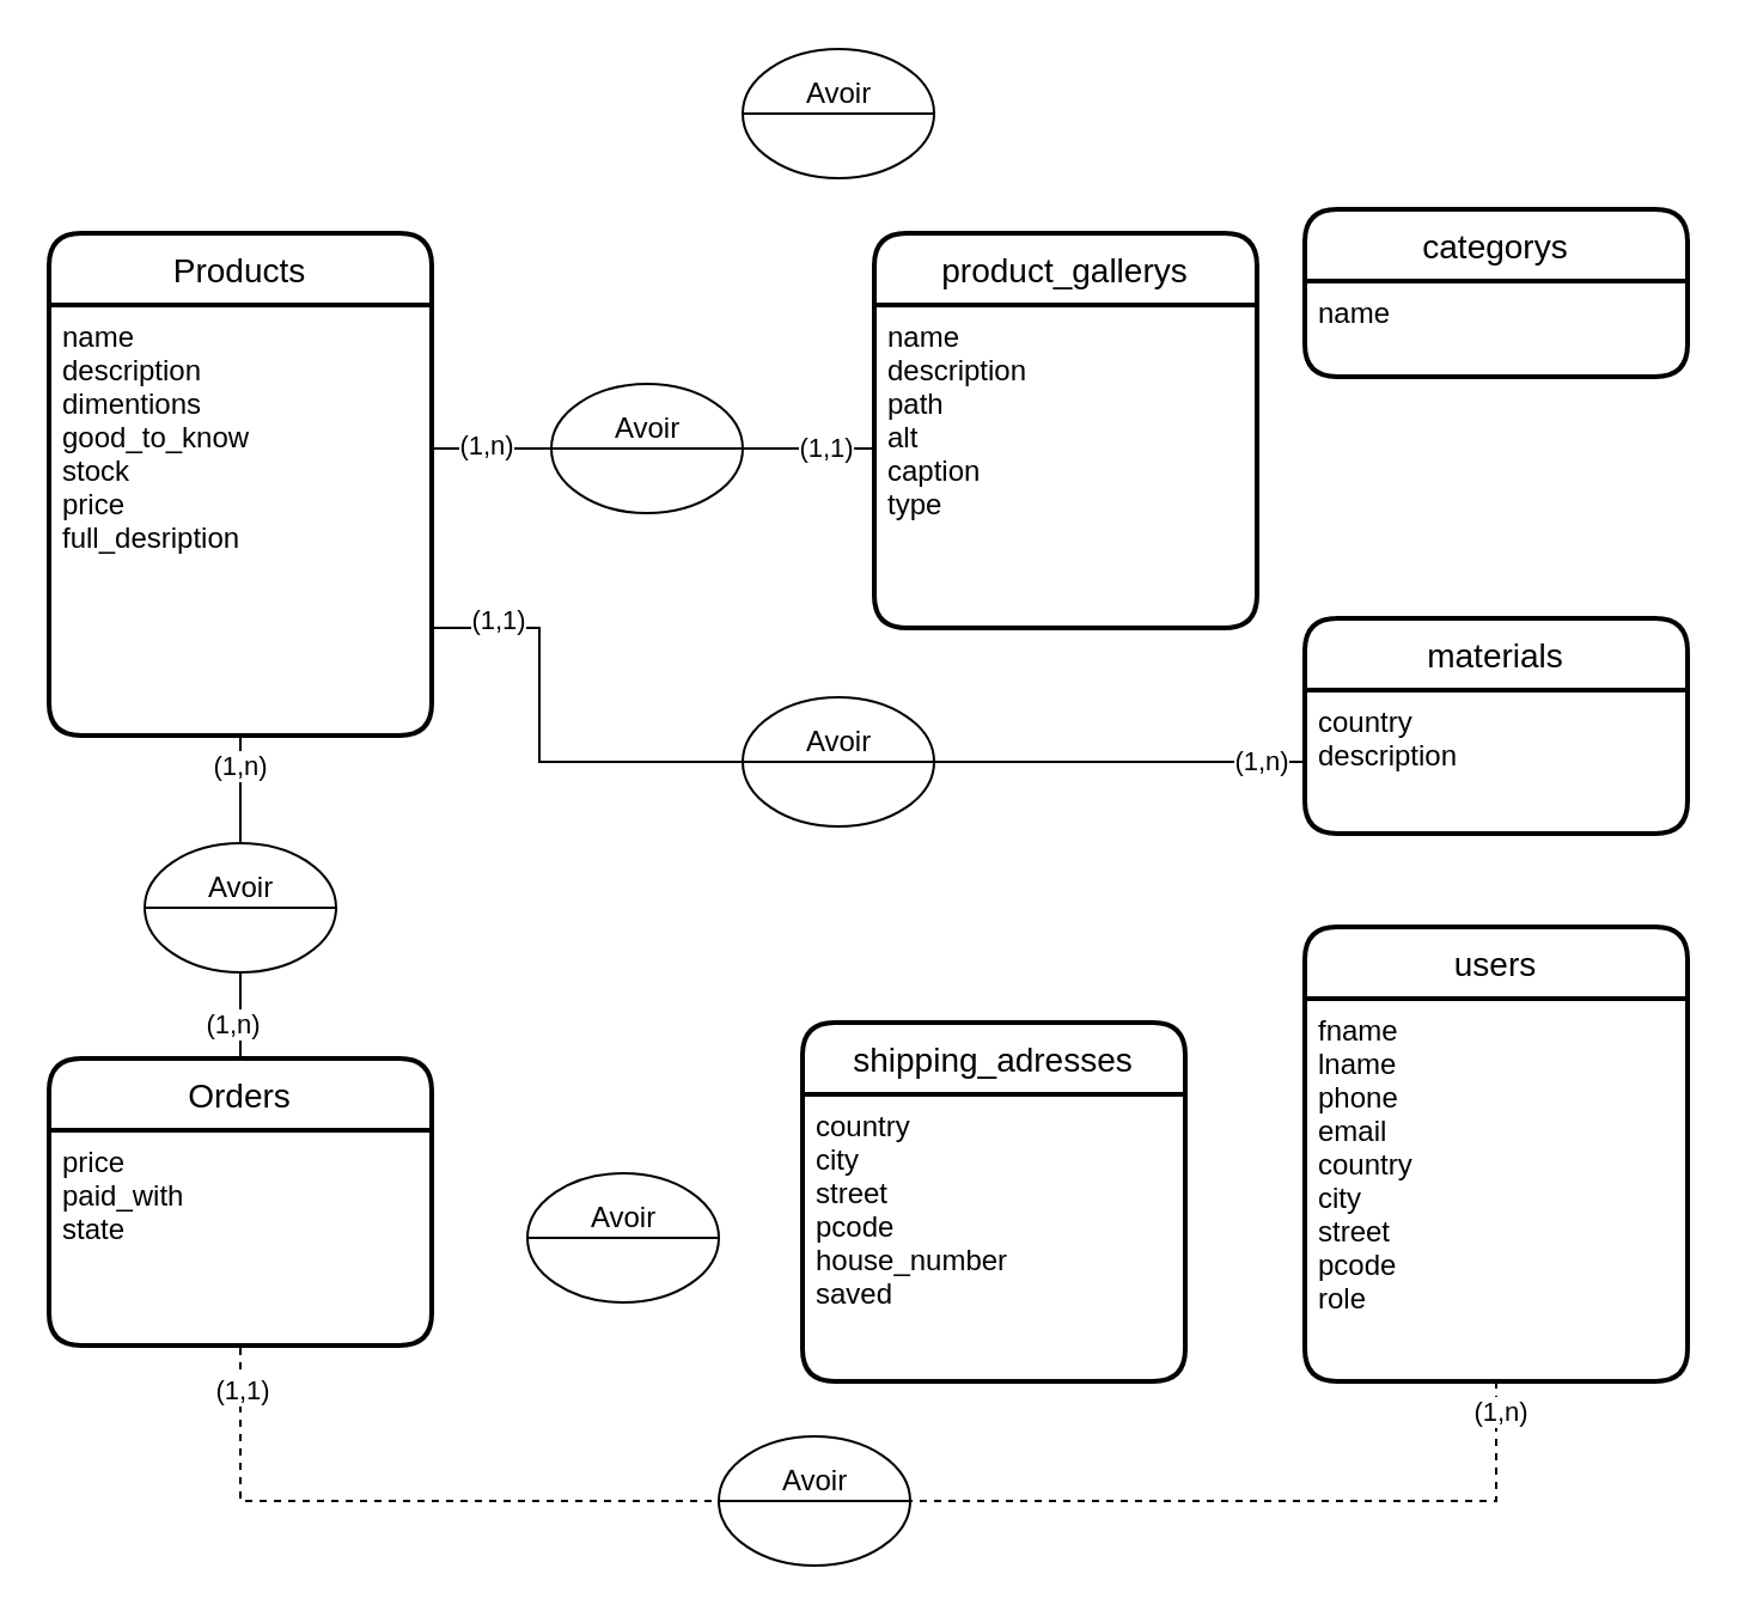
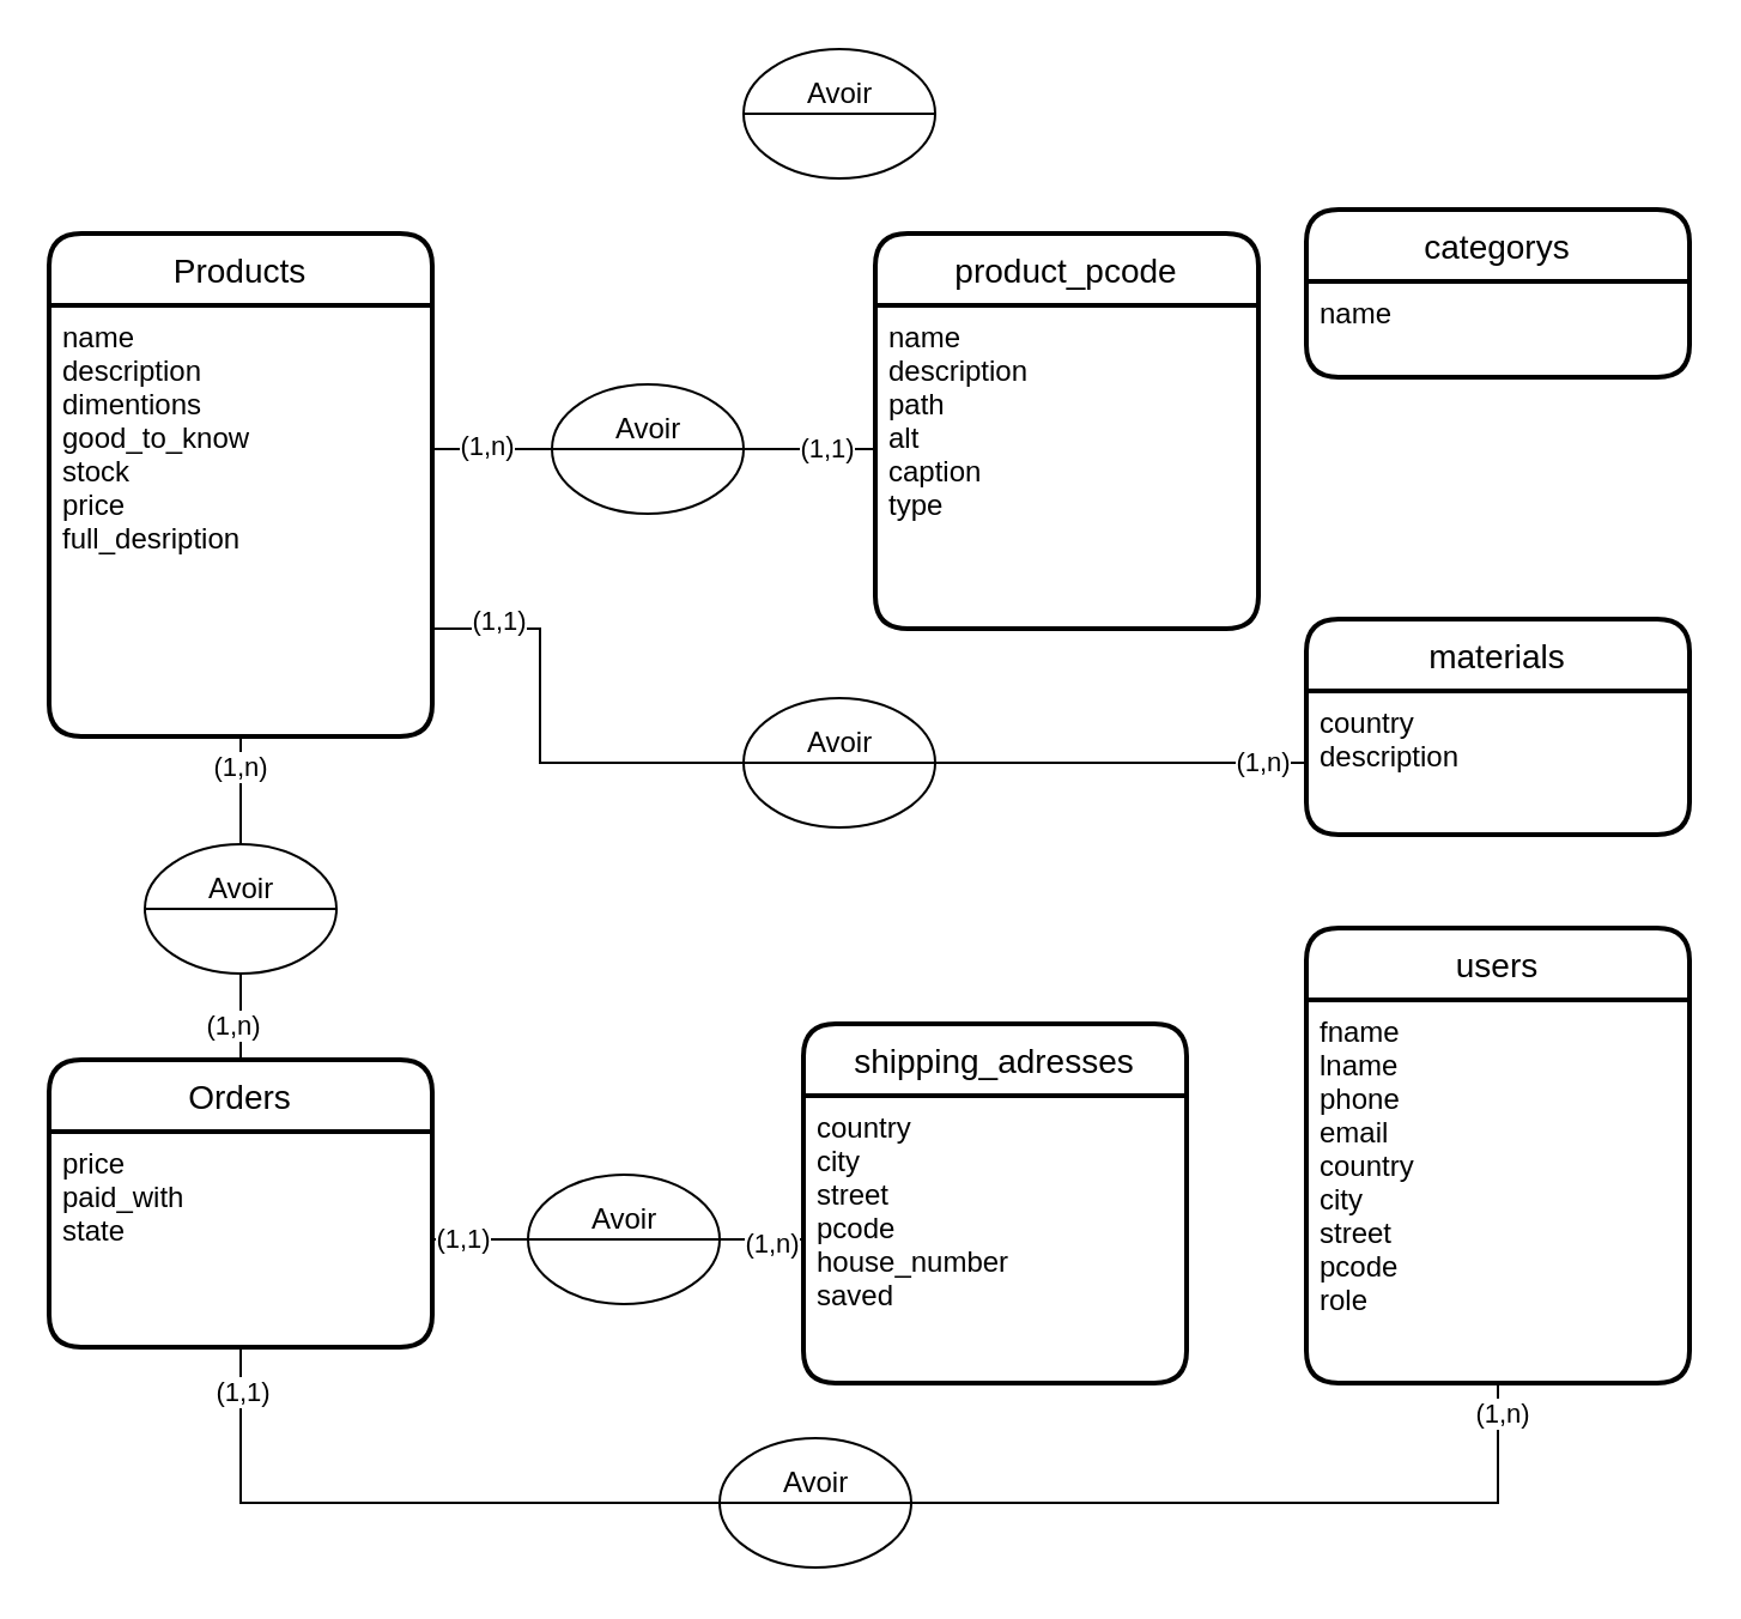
- <mxCell id="4" value="product_gallerys" style="swimlane;childLayout=stackLayout;horizontal=1;startSize=30;horizontalStack=0;rounded=1;fontSize=14;fontStyle=0;strokeWidth=2;resizeParent=0;resizeLast=1;shadow=0;dashed=0;align=center;" parent="1" vertex="1"><mxGeometry x="365" y="97" width="160" height="165" as="geometry" /></mxCell>
+ <mxCell id="4" value="product_pcode" style="swimlane;childLayout=stackLayout;horizontal=1;startSize=30;horizontalStack=0;rounded=1;fontSize=14;fontStyle=0;strokeWidth=2;resizeParent=0;resizeLast=1;shadow=0;dashed=0;align=center;" parent="1" vertex="1"><mxGeometry x="365" y="97" width="160" height="165" as="geometry" /></mxCell>
+ <mxCell id="19" style="edgeStyle=orthogonalEdgeStyle;rounded=0;orthogonalLoop=1;jettySize=auto;html=1;entryX=0;entryY=0.5;entryDx=0;entryDy=0;endArrow=none;endFill=0;" parent="1" source="9" target="7" edge="1"><mxGeometry relative="1" as="geometry" /></mxCell>
+ <mxCell id="20" value="(1,n)" style="edgeLabel;html=1;align=center;verticalAlign=middle;resizable=0;points=[];" parent="19" vertex="1" connectable="0"><mxGeometry x="0.824" y="-1" relative="1" as="geometry"><mxPoint as="offset" /></mxGeometry></mxCell>
+ <mxCell id="21" value="(1,1)" style="edgeLabel;html=1;align=center;verticalAlign=middle;resizable=0;points=[];" parent="19" vertex="1" connectable="0"><mxGeometry x="-0.894" y="1" relative="1" as="geometry"><mxPoint x="4" as="offset" /></mxGeometry></mxCell>
- <mxCell id="10" style="edgeStyle=orthogonalEdgeStyle;rounded=0;orthogonalLoop=1;jettySize=auto;html=1;entryX=0.5;entryY=1;entryDx=0;entryDy=0;endArrow=none;endFill=0;dashed=1;" parent="1" source="13" target="9" edge="1"><mxGeometry relative="1" as="geometry"><Array as="points"><mxPoint x="625" y="627" /><mxPoint x="100" y="627" /></Array></mxGeometry></mxCell>
+ <mxCell id="10" style="edgeStyle=orthogonalEdgeStyle;rounded=0;orthogonalLoop=1;jettySize=auto;html=1;entryX=0.5;entryY=1;entryDx=0;entryDy=0;endArrow=none;endFill=0;" parent="1" source="13" target="9" edge="1"><mxGeometry relative="1" as="geometry"><Array as="points"><mxPoint x="625" y="627" /><mxPoint x="100" y="627" /></Array></mxGeometry></mxCell>
